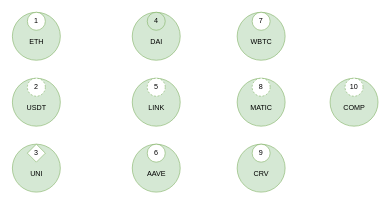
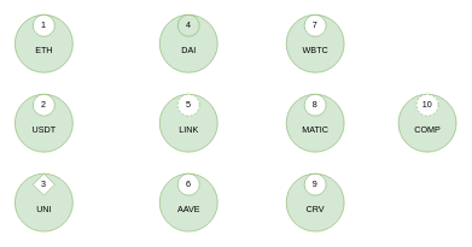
- <mxCell id="25" value="2" style="ellipse;whiteSpace=wrap;html=1;fillColor=#ffffff;strokeColor=#82b366;dashed=1;" parent="23" vertex="1"><mxGeometry x="25" width="30" height="30" as="geometry" /></mxCell>
+ <mxCell id="25" value="2" style="ellipse;whiteSpace=wrap;html=1;fillColor=#ffffff;strokeColor=#82b366;" parent="23" vertex="1"><mxGeometry x="25" width="30" height="30" as="geometry" /></mxCell>
- <mxCell id="13" value="8" style="ellipse;whiteSpace=wrap;html=1;fillColor=#ffffff;strokeColor=#82b366;dashed=1;" vertex="1" parent="11"><mxGeometry x="25" width="30" height="30" as="geometry" /></mxCell>
+ <mxCell id="13" value="8" style="ellipse;whiteSpace=wrap;html=1;fillColor=#ffffff;strokeColor=#82b366;" vertex="1" parent="11"><mxGeometry x="25" width="30" height="30" as="geometry" /></mxCell>
